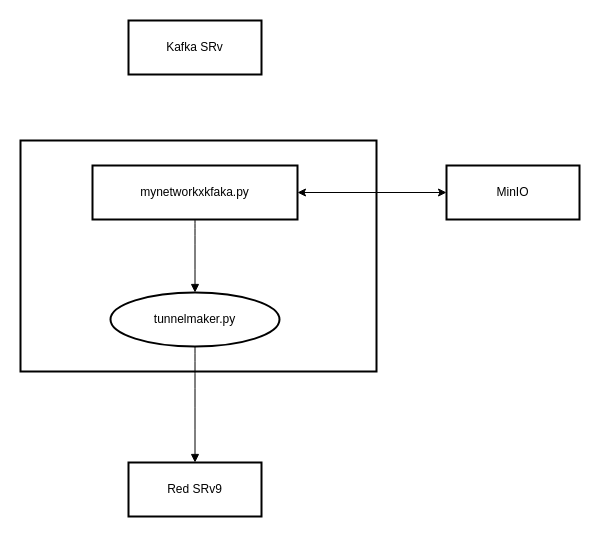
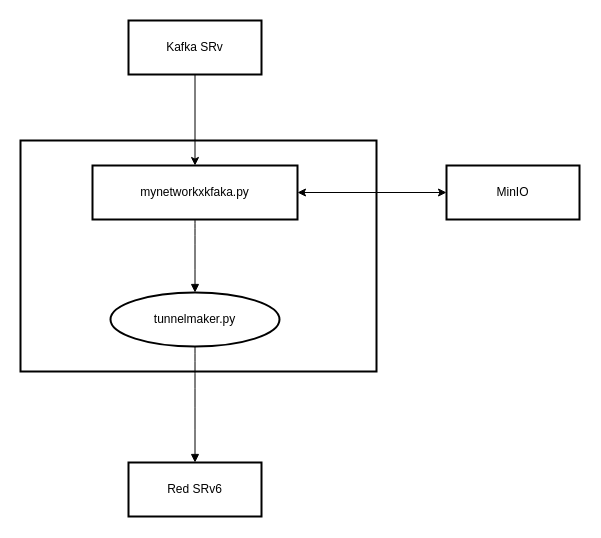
+ <mxCell id="9" value="" style="endArrow=classic;html=1;rounded=0;exitX=0.5;exitY=1;exitDx=0;exitDy=0;entryX=0.5;entryY=0;entryDx=0;entryDy=0;" edge="1" parent="1" source="5" target="3"><mxGeometry width="50" height="50" relative="1" as="geometry"><mxPoint x="276" y="260" as="sourcePoint" /><mxPoint x="326" y="210" as="targetPoint" /></mxGeometry></mxCell>
- <mxCell id="6" value="Red SRv9" style="whiteSpace=wrap;strokeWidth=2;" vertex="1" parent="1"><mxGeometry x="128" y="462" width="133" height="54" as="geometry" /></mxCell>
+ <mxCell id="6" value="Red SRv6" style="whiteSpace=wrap;strokeWidth=2;" vertex="1" parent="1"><mxGeometry x="128" y="462" width="133" height="54" as="geometry" /></mxCell>
